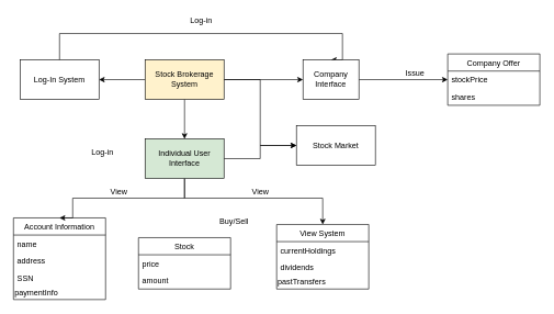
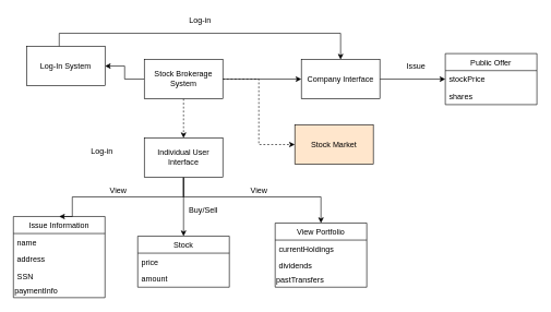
- <mxCell id="27" value="Company Offer" style="swimlane;fontStyle=0;childLayout=stackLayout;horizontal=1;startSize=26;fillColor=none;horizontalStack=0;resizeParent=1;resizeParentMax=0;resizeLast=0;collapsible=1;marginBottom=0;" parent="1" vertex="1"><mxGeometry x="680" y="81" width="140" height="78" as="geometry" /></mxCell>
+ <mxCell id="27" value="Public Offer" style="swimlane;fontStyle=0;childLayout=stackLayout;horizontal=1;startSize=26;fillColor=none;horizontalStack=0;resizeParent=1;resizeParentMax=0;resizeLast=0;collapsible=1;marginBottom=0;" parent="1" vertex="1"><mxGeometry x="680" y="81" width="140" height="78" as="geometry" /></mxCell>
- <mxCell id="35" value="Issue" style="text;html=1;align=center;verticalAlign=middle;resizable=0;points=[];autosize=1;" vertex="1" parent="1"><mxGeometry x="610" y="100" width="40" height="20" as="geometry" /></mxCell>
+ <mxCell id="35" value="Issue" style="text;html=1;align=center;verticalAlign=middle;resizable=0;points=[];autosize=1;" vertex="1" parent="1"><mxGeometry x="615" y="90" width="40" height="20" as="geometry" /></mxCell>
- <mxCell id="12" value="Log-In System" style="rounded=0;whiteSpace=wrap;html=1;" parent="1" vertex="1"><mxGeometry x="30" y="90" width="120" height="60" as="geometry" /></mxCell>
+ <mxCell id="12" value="Log-In System" style="rounded=0;whiteSpace=wrap;html=1;" parent="1" vertex="1"><mxGeometry x="40" y="70" width="120" height="60" as="geometry" /></mxCell>
- <mxCell id="6" value="Stock Brokerage System" style="rounded=0;whiteSpace=wrap;html=1;fillColor=#fff2cc;" parent="1" vertex="1"><mxGeometry x="220" y="90" width="120" height="60" as="geometry" /></mxCell>
+ <mxCell id="6" value="Stock Brokerage System" style="rounded=0;whiteSpace=wrap;html=1;" parent="1" vertex="1"><mxGeometry x="220" y="90" width="120" height="60" as="geometry" /></mxCell>
- <mxCell id="26" value="Company Interface" style="rounded=0;whiteSpace=wrap;html=1;" parent="1" vertex="1"><mxGeometry x="460" y="90" width="85" height="60" as="geometry" /></mxCell>
+ <mxCell id="26" value="Company Interface" style="rounded=0;whiteSpace=wrap;html=1;" parent="1" vertex="1"><mxGeometry x="460" y="90" width="120" height="60" as="geometry" /></mxCell>
- <mxCell id="5" style="edgeStyle=orthogonalEdgeStyle;rounded=0;orthogonalLoop=1;jettySize=auto;html=1;entryX=0;entryY=0.5;entryDx=0;entryDy=0;" parent="1" source="6" target="30" edge="1"><mxGeometry relative="1" as="geometry" /></mxCell>
+ <mxCell id="5" style="edgeStyle=orthogonalEdgeStyle;rounded=0;orthogonalLoop=1;jettySize=auto;html=1;entryX=0;entryY=0.5;entryDx=0;entryDy=0;dashed=1;" parent="1" source="6" target="30" edge="1"><mxGeometry relative="1" as="geometry" /></mxCell>
- <mxCell id="3" style="edgeStyle=orthogonalEdgeStyle;rounded=0;orthogonalLoop=1;jettySize=auto;html=1;entryX=0.5;entryY=0;entryDx=0;entryDy=0;" parent="1" source="6" target="10" edge="1"><mxGeometry relative="1" as="geometry" /></mxCell>
+ <mxCell id="3" style="edgeStyle=orthogonalEdgeStyle;rounded=0;orthogonalLoop=1;jettySize=auto;html=1;entryX=0.5;entryY=0;entryDx=0;entryDy=0;dashed=1;" parent="1" source="6" target="10" edge="1"><mxGeometry relative="1" as="geometry" /></mxCell>
- <mxCell id="30" value="Stock Market" style="rounded=0;whiteSpace=wrap;html=1;" parent="1" vertex="1"><mxGeometry x="450" y="190" width="120" height="60" as="geometry" /></mxCell>
+ <mxCell id="30" value="Stock Market" style="rounded=0;whiteSpace=wrap;html=1;fillColor=#ffe6cc;" parent="1" vertex="1"><mxGeometry x="450" y="190" width="120" height="60" as="geometry" /></mxCell>
- <mxCell id="10" value="Individual User Interface" style="rounded=0;whiteSpace=wrap;html=1;fillColor=#d5e8d4;" parent="1" vertex="1"><mxGeometry x="220" y="210" width="120" height="60" as="geometry" /></mxCell>
+ <mxCell id="10" value="Individual User Interface" style="rounded=0;whiteSpace=wrap;html=1;" parent="1" vertex="1"><mxGeometry x="220" y="210" width="120" height="60" as="geometry" /></mxCell>
- <mxCell id="9" style="edgeStyle=orthogonalEdgeStyle;rounded=0;orthogonalLoop=1;jettySize=auto;html=1;" parent="1" source="10" target="30" edge="1"><mxGeometry relative="1" as="geometry" /></mxCell>
+ <mxCell id="9" style="edgeStyle=orthogonalEdgeStyle;rounded=0;orthogonalLoop=1;jettySize=auto;html=1;entryX=0.5;entryY=0;entryDx=0;entryDy=0;" parent="1" source="10" target="22" edge="1"><mxGeometry relative="1" as="geometry" /></mxCell>
- <mxCell id="36" value="Buy/Sell" style="text;html=1;align=center;verticalAlign=middle;resizable=0;points=[];autosize=1;" vertex="1" parent="1"><mxGeometry x="325" y="325" width="60" height="20" as="geometry" /></mxCell>
+ <mxCell id="36" value="Buy/Sell" style="text;html=1;align=center;verticalAlign=middle;resizable=0;points=[];autosize=1;" vertex="1" parent="1"><mxGeometry x="280" y="310" width="60" height="20" as="geometry" /></mxCell>
- <mxCell id="13" value="Account Information" style="swimlane;fontStyle=0;childLayout=stackLayout;horizontal=1;startSize=26;fillColor=none;horizontalStack=0;resizeParent=1;resizeParentMax=0;resizeLast=0;collapsible=1;marginBottom=0;" parent="1" vertex="1"><mxGeometry x="20" y="330" width="140" height="124" as="geometry" /></mxCell>
+ <mxCell id="13" value="Issue Information" style="swimlane;fontStyle=0;childLayout=stackLayout;horizontal=1;startSize=26;fillColor=none;horizontalStack=0;resizeParent=1;resizeParentMax=0;resizeLast=0;collapsible=1;marginBottom=0;" parent="1" vertex="1"><mxGeometry x="20" y="330" width="140" height="124" as="geometry" /></mxCell>
- <mxCell id="18" value="View System" style="swimlane;fontStyle=0;childLayout=stackLayout;horizontal=1;startSize=26;fillColor=none;horizontalStack=0;resizeParent=1;resizeParentMax=0;resizeLast=0;collapsible=1;marginBottom=0;" parent="1" vertex="1"><mxGeometry x="420" y="340" width="140" height="98" as="geometry" /></mxCell>
+ <mxCell id="18" value="View Portfolio" style="swimlane;fontStyle=0;childLayout=stackLayout;horizontal=1;startSize=26;fillColor=none;horizontalStack=0;resizeParent=1;resizeParentMax=0;resizeLast=0;collapsible=1;marginBottom=0;" parent="1" vertex="1"><mxGeometry x="420" y="340" width="140" height="98" as="geometry" /></mxCell>
